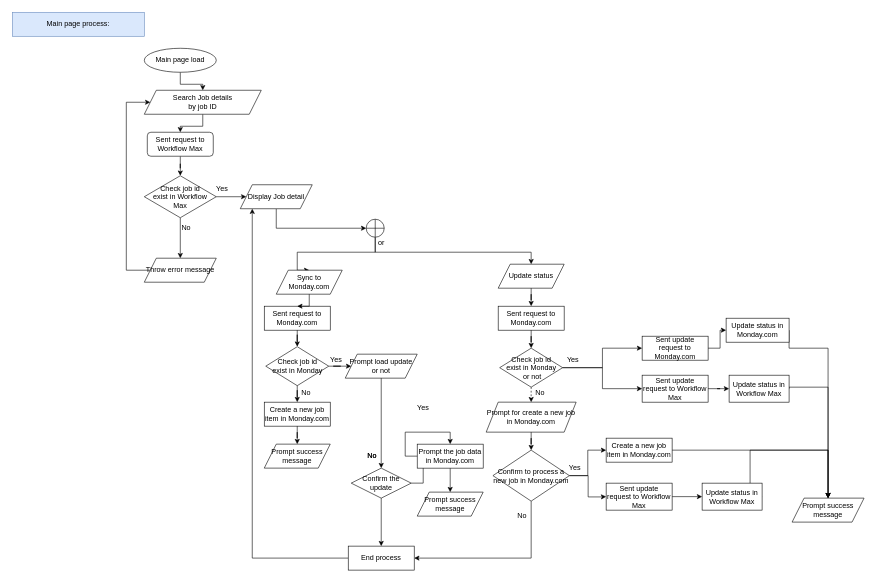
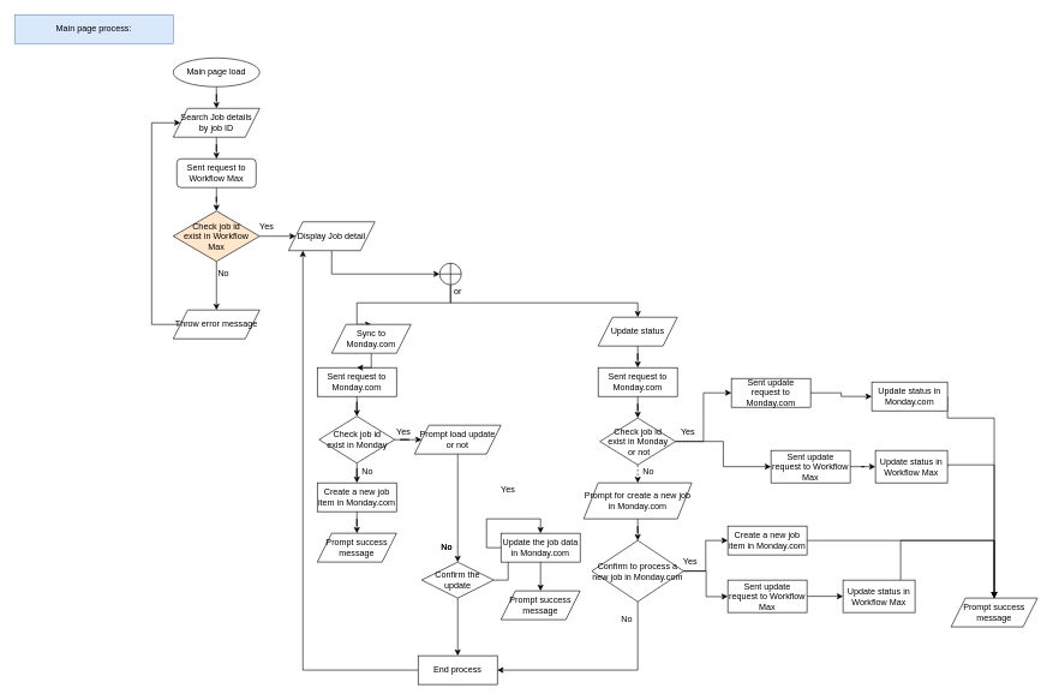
- <mxCell id="5" value="&lt;div&gt;Search Job details&lt;/div&gt;&lt;div&gt;by job ID&lt;br&gt;&lt;/div&gt;" style="shape=parallelogram;perimeter=parallelogramPerimeter;whiteSpace=wrap;html=1;fixedSize=1;" vertex="1" parent="1"><mxGeometry x="240" y="150" width="195" height="40" as="geometry" /></mxCell>
+ <mxCell id="5" value="&lt;div&gt;Search Job details&lt;/div&gt;&lt;div&gt;by job ID&lt;br&gt;&lt;/div&gt;" style="shape=parallelogram;perimeter=parallelogramPerimeter;whiteSpace=wrap;html=1;fixedSize=1;" vertex="1" parent="1"><mxGeometry x="240" y="150" width="120" height="40" as="geometry" /></mxCell>
- <mxCell id="10" value="&lt;div&gt;Check job id &lt;br&gt;&lt;/div&gt;&lt;div&gt;exist in Workflow &lt;br&gt;&lt;/div&gt;&lt;div&gt;Max&lt;br&gt;&lt;/div&gt;" style="rhombus;whiteSpace=wrap;html=1;" vertex="1" parent="1"><mxGeometry x="240" y="292.5" width="120" height="70" as="geometry" /></mxCell>
+ <mxCell id="10" value="&lt;div&gt;Check job id &lt;br&gt;&lt;/div&gt;&lt;div&gt;exist in Workflow &lt;br&gt;&lt;/div&gt;&lt;div&gt;Max&lt;br&gt;&lt;/div&gt;" style="rhombus;whiteSpace=wrap;html=1;fillColor=#ffe6cc;" vertex="1" parent="1"><mxGeometry x="240" y="292.5" width="120" height="70" as="geometry" /></mxCell>
- <mxCell id="70" value="Sent update request to Monday.com" style="rounded=0;whiteSpace=wrap;html=1;" vertex="1" parent="1"><mxGeometry x="1070" y="560" width="110" height="40" as="geometry" /></mxCell>
+ <mxCell id="70" value="Sent update request to Monday.com" style="rounded=0;whiteSpace=wrap;html=1;" vertex="1" parent="1"><mxGeometry x="1015" y="525" width="110" height="40" as="geometry" /></mxCell>
- <mxCell id="76" value="Prompt the job data in Monday.com" style="rounded=0;whiteSpace=wrap;html=1;" vertex="1" parent="1"><mxGeometry x="695" y="740" width="110" height="40" as="geometry" /></mxCell>
+ <mxCell id="76" value="Update the job data in Monday.com" style="rounded=0;whiteSpace=wrap;html=1;" vertex="1" parent="1"><mxGeometry x="695" y="740" width="110" height="40" as="geometry" /></mxCell>
